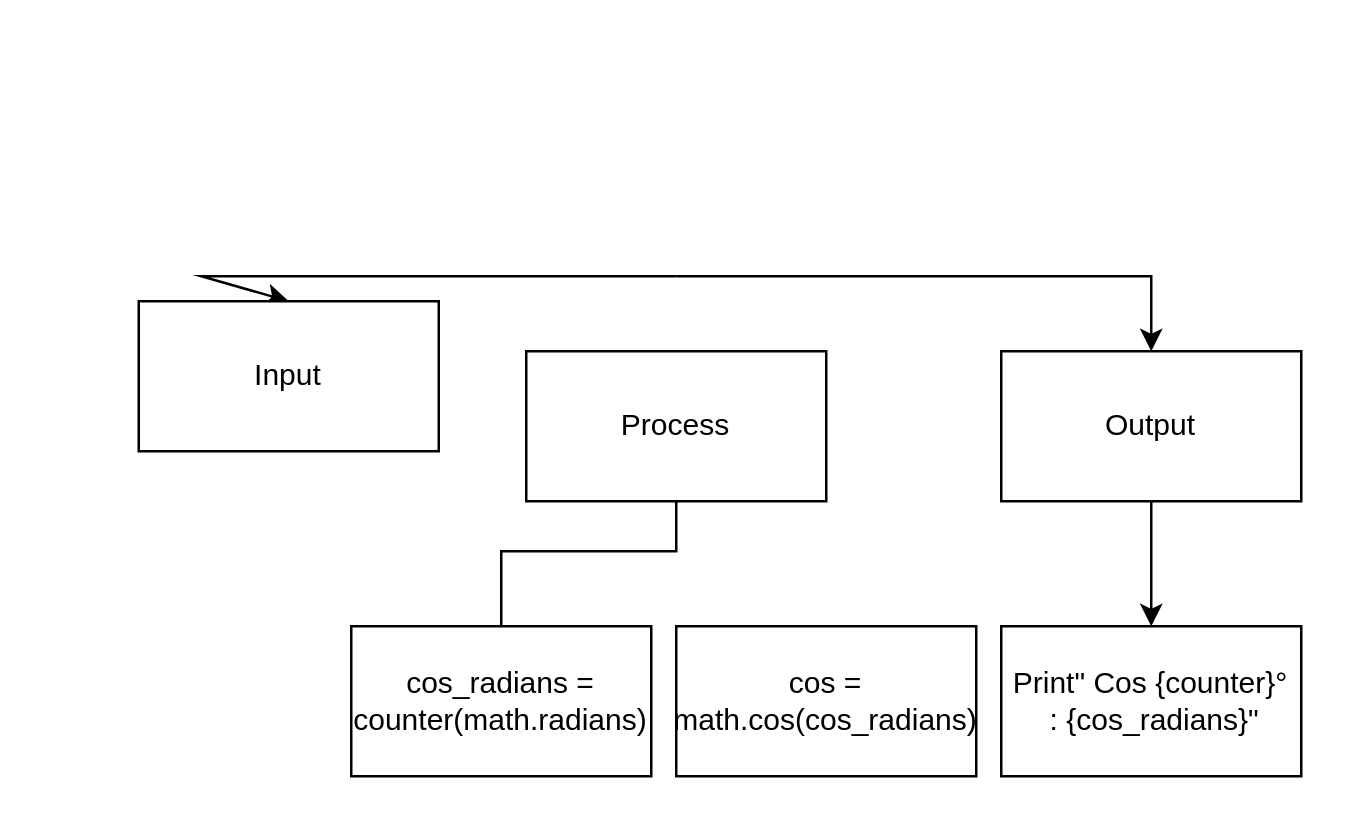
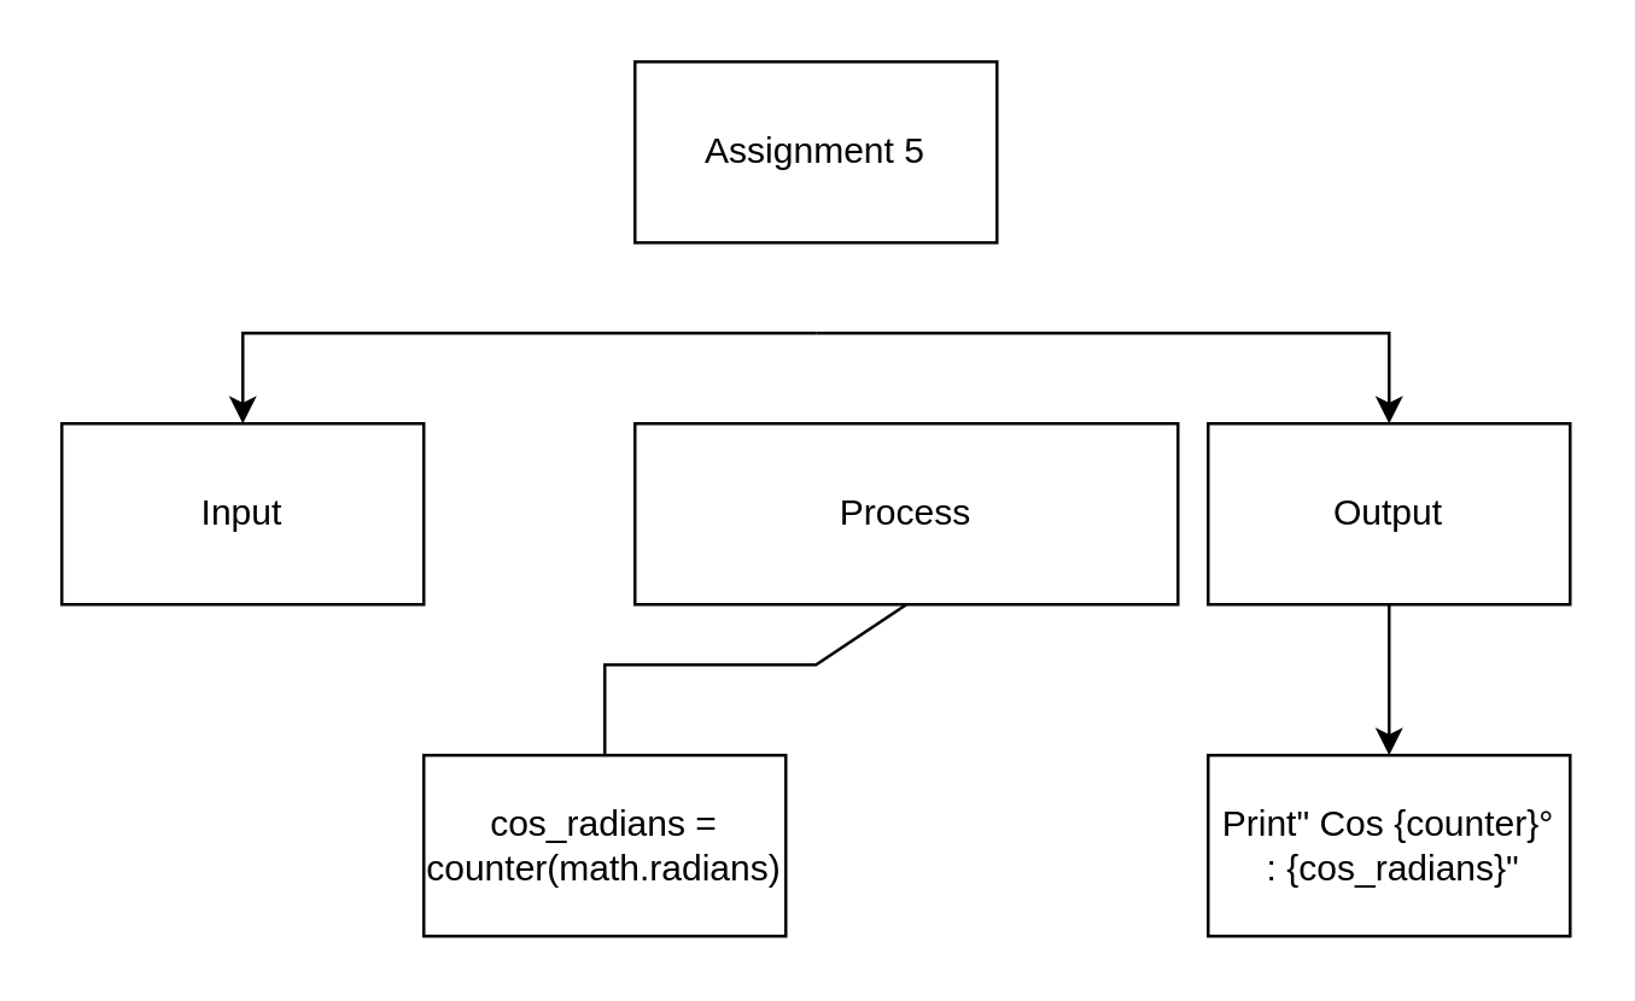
+ <mxCell id="4" value="Assignment 5" style="rounded=0;whiteSpace=wrap;html=1;" parent="1" vertex="1"><mxGeometry x="210" y="20" width="120" height="60" as="geometry" /></mxCell>
- <mxCell id="5" value="Input" style="rounded=0;whiteSpace=wrap;html=1;" parent="1" vertex="1"><mxGeometry x="55" y="120" width="120" height="60" as="geometry" /></mxCell>
+ <mxCell id="5" value="Input" style="rounded=0;whiteSpace=wrap;html=1;" parent="1" vertex="1"><mxGeometry x="20" y="140" width="120" height="60" as="geometry" /></mxCell>
- <mxCell id="7" value="Process" style="rounded=0;whiteSpace=wrap;html=1;" parent="1" vertex="1"><mxGeometry x="210" y="140" width="120" height="60" as="geometry" /></mxCell>
+ <mxCell id="7" value="Process" style="rounded=0;whiteSpace=wrap;html=1;" parent="1" vertex="1"><mxGeometry x="210" y="140" width="180" height="60" as="geometry" /></mxCell>
- <mxCell id="12" value="cos = math.cos(cos_radians)" style="rounded=0;whiteSpace=wrap;html=1;" parent="1" vertex="1"><mxGeometry x="270" y="250" width="120" height="60" as="geometry" /></mxCell>
